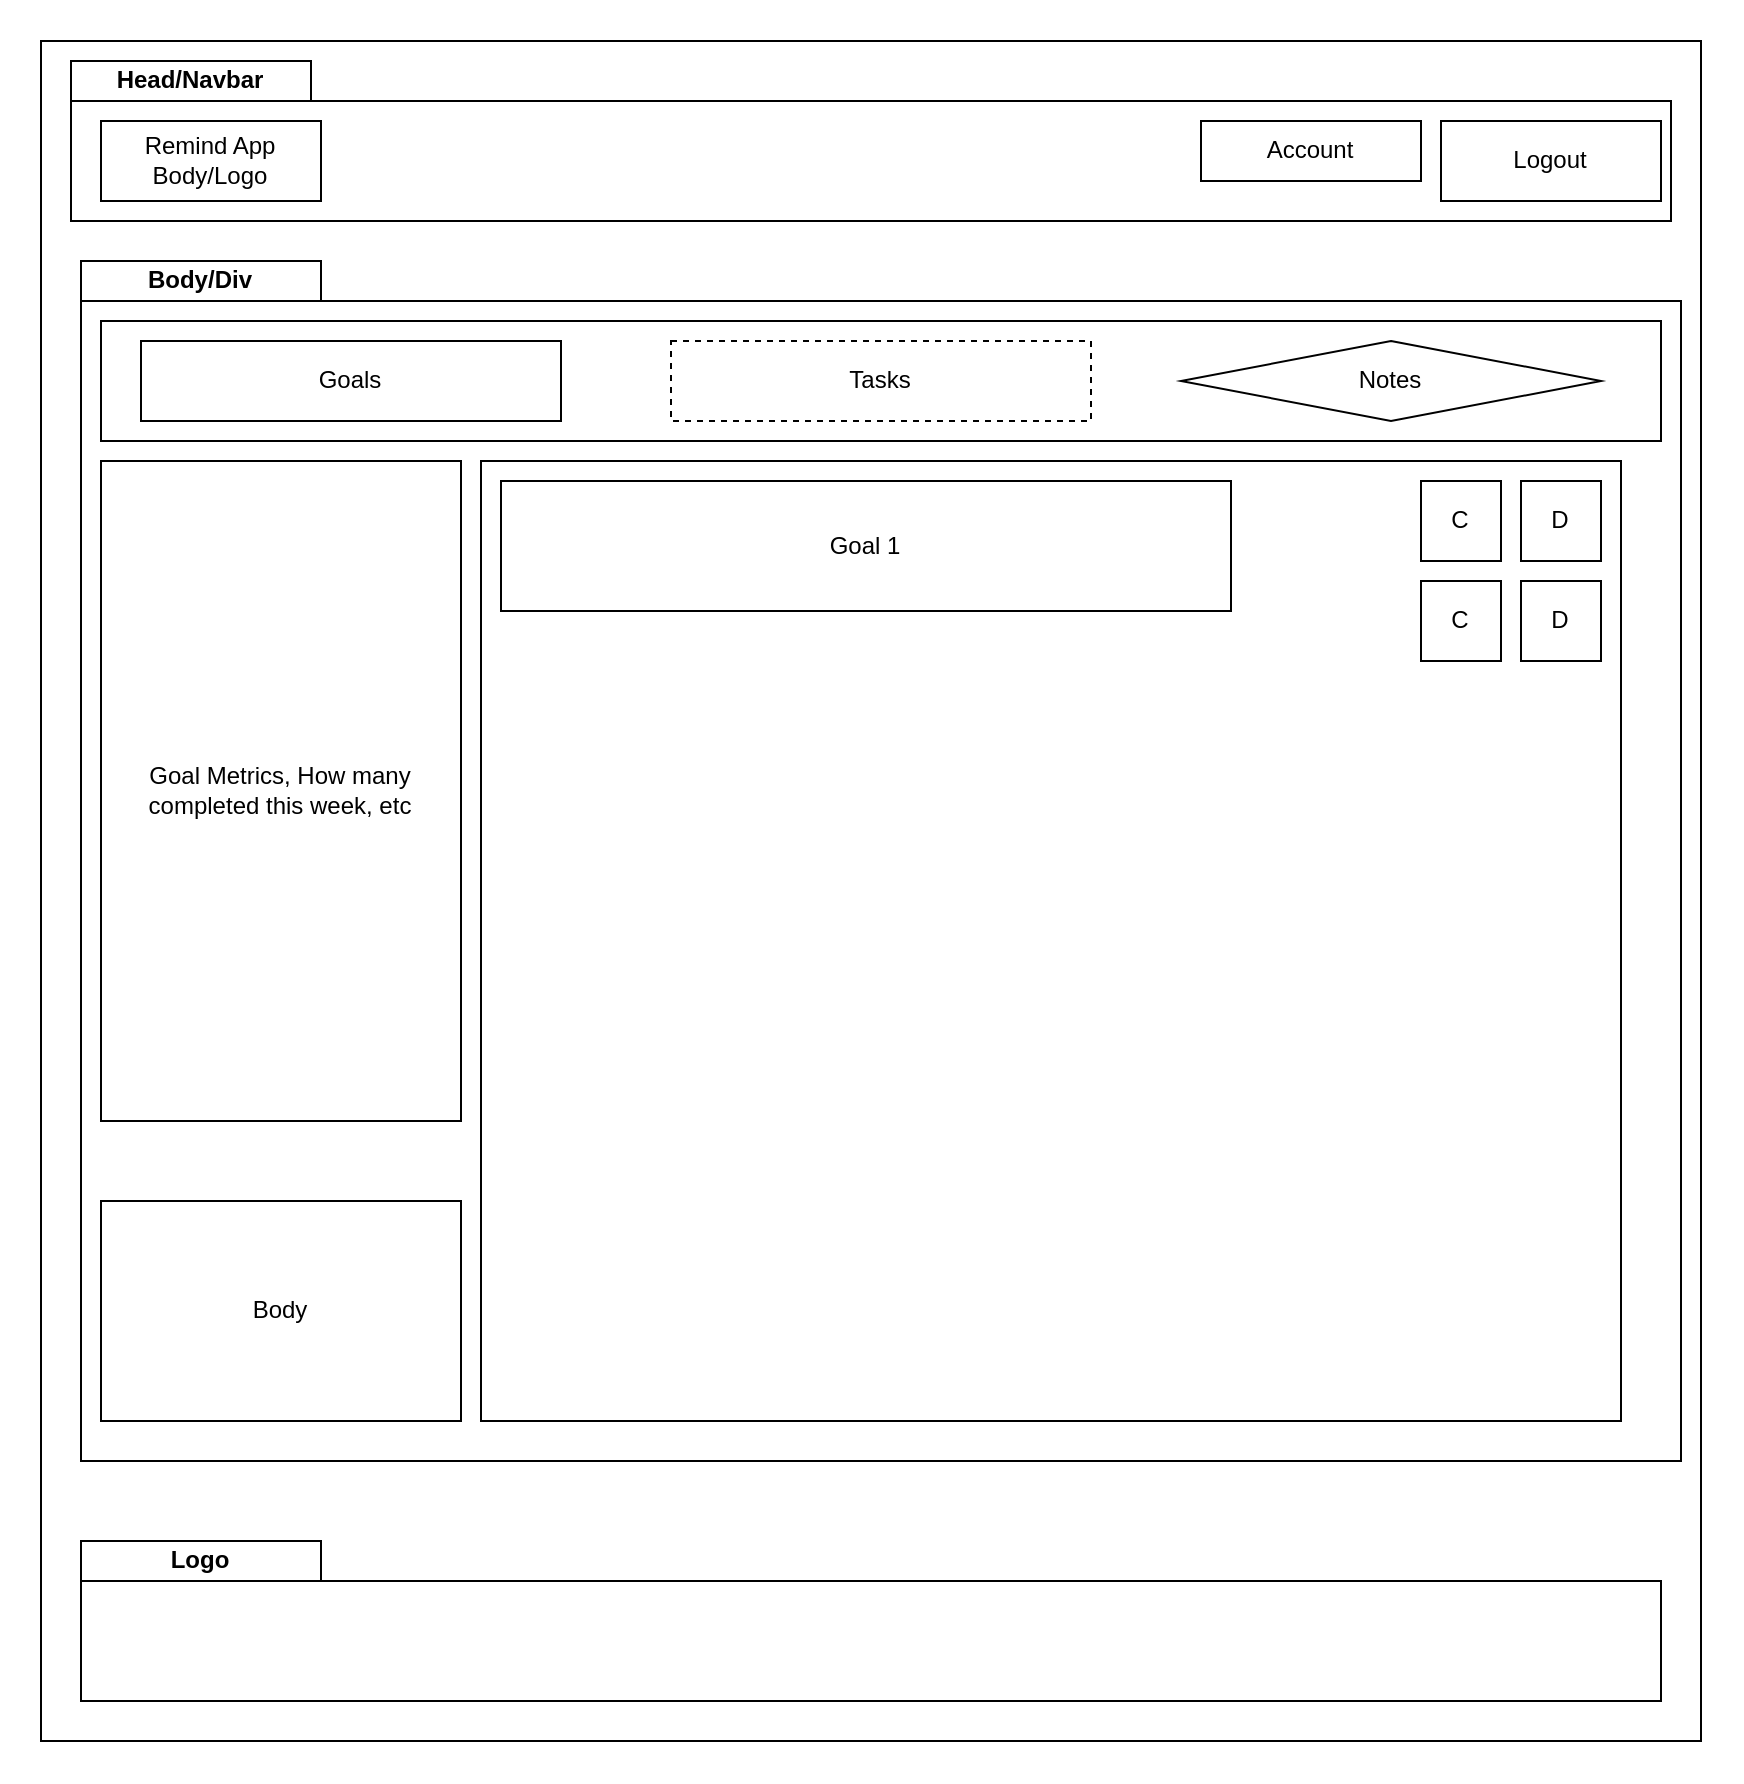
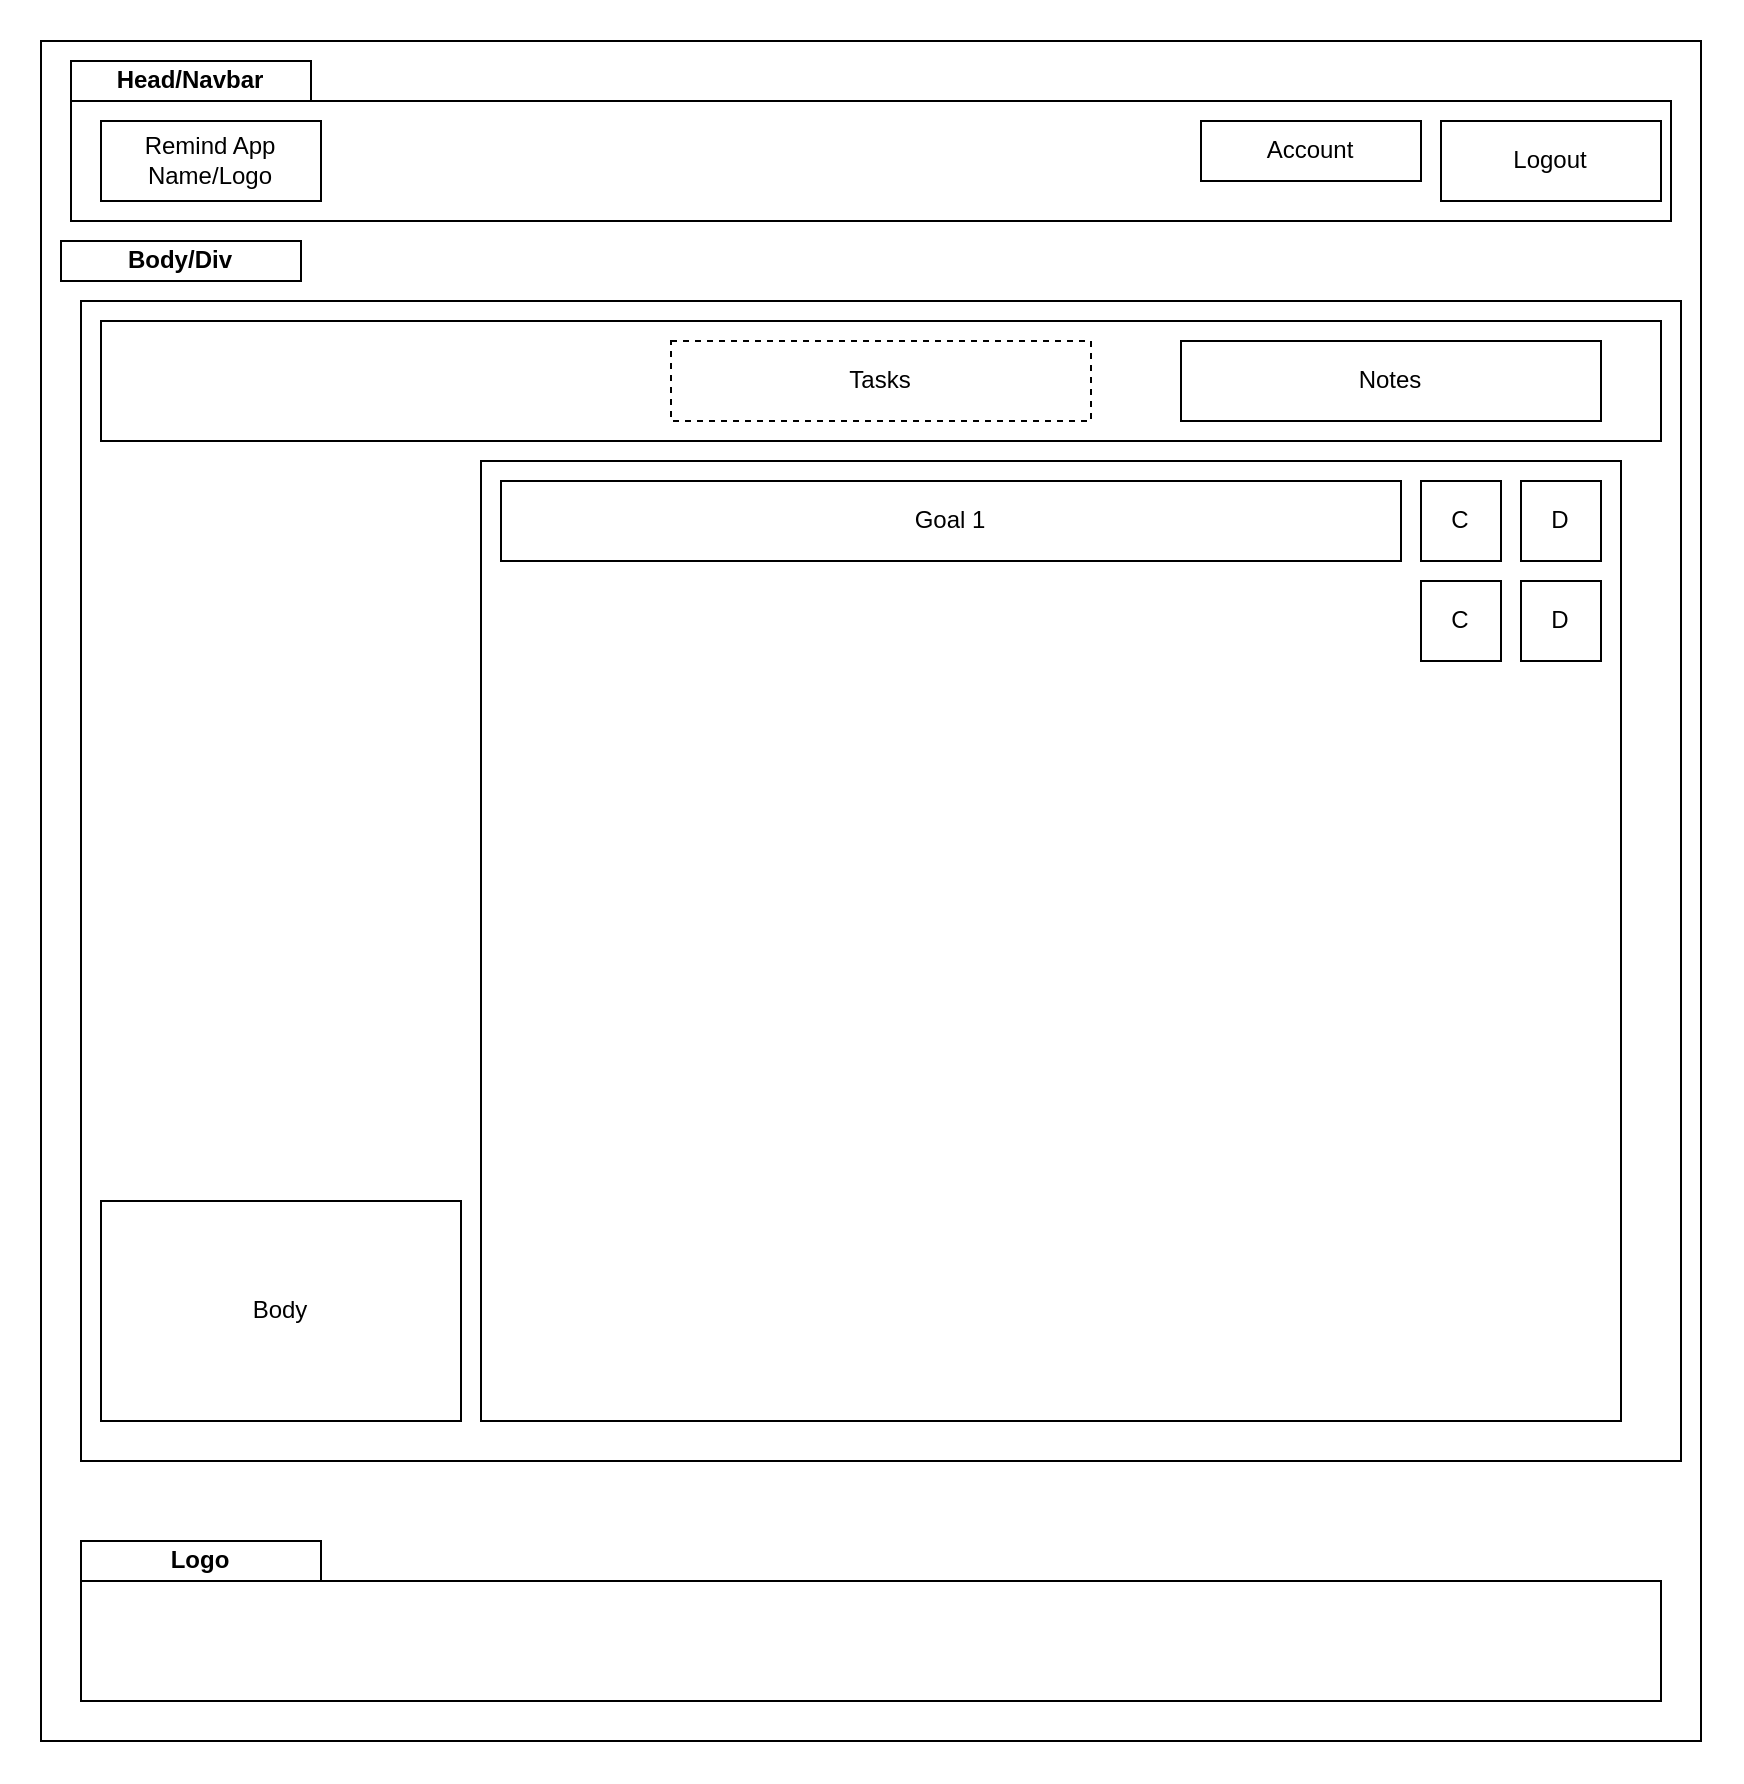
- <mxCell id="7" value="Remind App Body/Logo" style="rounded=0;whiteSpace=wrap;html=1;" vertex="1" parent="1"><mxGeometry x="50" y="60" width="110" height="40" as="geometry" /></mxCell>
+ <mxCell id="7" value="Remind App Name/Logo" style="rounded=0;whiteSpace=wrap;html=1;" vertex="1" parent="1"><mxGeometry x="50" y="60" width="110" height="40" as="geometry" /></mxCell>
- <mxCell id="9" value="&lt;b&gt;Body/Div&lt;/b&gt;" style="rounded=0;whiteSpace=wrap;html=1;" vertex="1" parent="1"><mxGeometry x="40" y="130" width="120" height="20" as="geometry" /></mxCell>
+ <mxCell id="9" value="&lt;b&gt;Body/Div&lt;/b&gt;" style="rounded=0;whiteSpace=wrap;html=1;" vertex="1" parent="1"><mxGeometry x="30" y="120" width="120" height="20" as="geometry" /></mxCell>
- <mxCell id="11" value="Goals" style="rounded=0;whiteSpace=wrap;html=1;" vertex="1" parent="1"><mxGeometry x="70" y="170" width="210" height="40" as="geometry" /></mxCell>
- <mxCell id="13" value="Notes" style="rhombus;whiteSpace=wrap;html=1;" vertex="1" parent="1"><mxGeometry x="590" y="170" width="210" height="40" as="geometry" /></mxCell>
+ <mxCell id="13" value="Notes" style="rounded=0;whiteSpace=wrap;html=1;" vertex="1" parent="1"><mxGeometry x="590" y="170" width="210" height="40" as="geometry" /></mxCell>
- <mxCell id="17" value="Goal 1" style="rounded=0;whiteSpace=wrap;html=1;" vertex="1" parent="1"><mxGeometry x="250" y="240" width="365" height="65" as="geometry" /></mxCell>
+ <mxCell id="17" value="Goal 1" style="rounded=0;whiteSpace=wrap;html=1;" vertex="1" parent="1"><mxGeometry x="250" y="240" width="450" height="40" as="geometry" /></mxCell>
- <mxCell id="22" value="Goal Metrics, How many completed this week, etc" style="rounded=0;whiteSpace=wrap;html=1;" vertex="1" parent="1"><mxGeometry x="50" y="230" width="180" height="330" as="geometry" /></mxCell>
